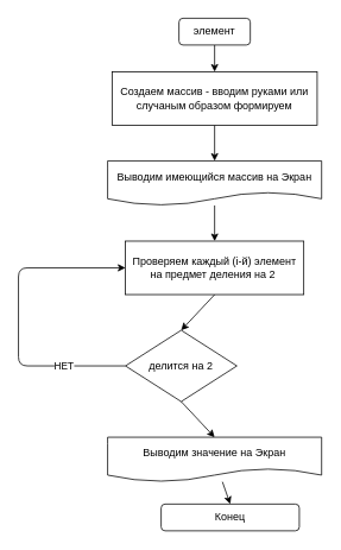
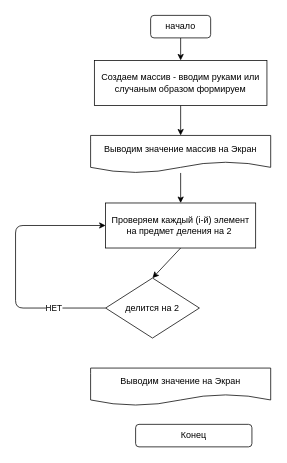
- <mxCell id="3" value="элемент" style="rounded=1;whiteSpace=wrap;html=1;" vertex="1" parent="1"><mxGeometry x="200" y="20" width="80" height="30" as="geometry" /></mxCell>
+ <mxCell id="3" value="начало" style="rounded=1;whiteSpace=wrap;html=1;" vertex="1" parent="1"><mxGeometry x="200" y="20" width="80" height="30" as="geometry" /></mxCell>
- <mxCell id="7" value="Выводим имеющийся массив на Экран" style="shape=document;whiteSpace=wrap;html=1;boundedLbl=1;" vertex="1" parent="1"><mxGeometry x="120" y="180" width="240" height="50" as="geometry" /></mxCell>
+ <mxCell id="7" value="Выводим значение массив на Экран" style="shape=document;whiteSpace=wrap;html=1;boundedLbl=1;" vertex="1" parent="1"><mxGeometry x="120" y="180" width="240" height="50" as="geometry" /></mxCell>
- <mxCell id="12" style="edgeStyle=none;html=1;exitX=0.5;exitY=1;exitDx=0;exitDy=0;entryX=0.5;entryY=0;entryDx=0;entryDy=0;" edge="1" parent="1" source="13" target="15"><mxGeometry relative="1" as="geometry" /></mxCell>
- <mxCell id="14" style="edgeStyle=none;html=1;entryX=0.5;entryY=0;entryDx=0;entryDy=0;" edge="1" parent="1" source="15" target="16"><mxGeometry relative="1" as="geometry" /></mxCell>
